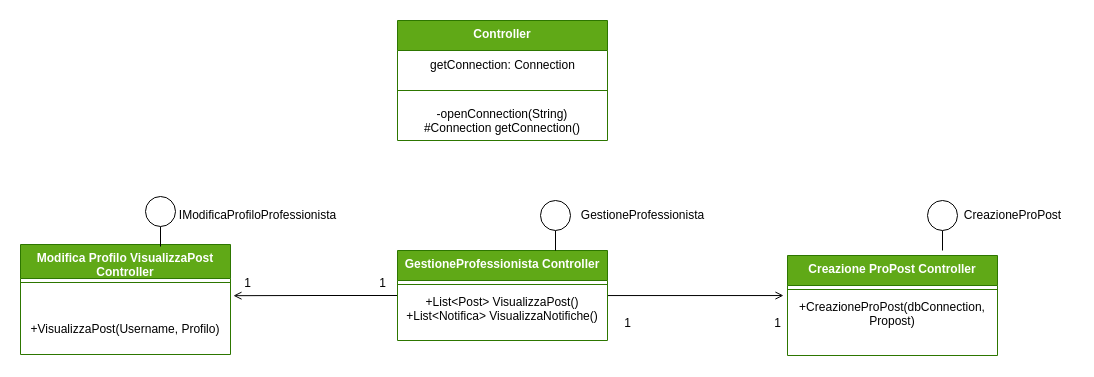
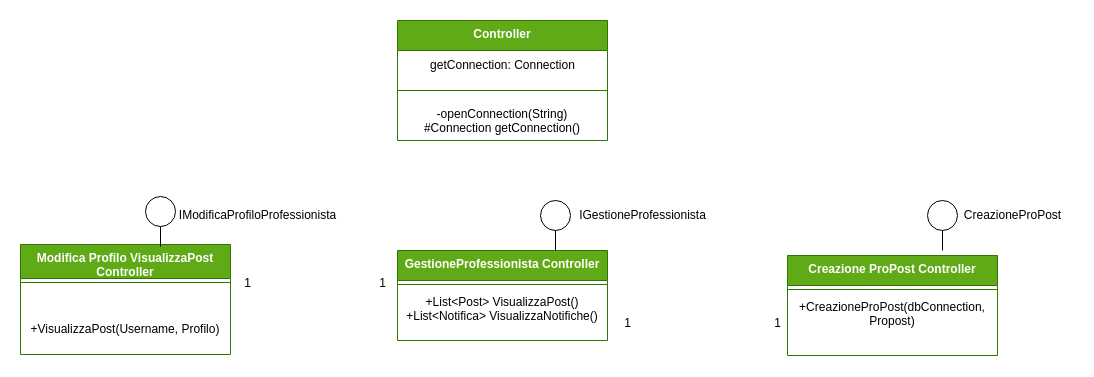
- <mxCell id="23" value="GestioneProfessionista" style="text;html=1;align=center;verticalAlign=middle;resizable=0;points=[];autosize=1;strokeColor=none;fillColor=none;" parent="1" vertex="1"><mxGeometry x="567" y="200" width="150" height="30" as="geometry" /></mxCell>
+ <mxCell id="23" value="IGestioneProfessionista" style="text;html=1;align=center;verticalAlign=middle;resizable=0;points=[];autosize=1;strokeColor=none;fillColor=none;" parent="1" vertex="1"><mxGeometry x="567" y="200" width="150" height="30" as="geometry" /></mxCell>
- <mxCell id="3" style="edgeStyle=orthogonalEdgeStyle;rounded=0;orthogonalLoop=1;jettySize=auto;html=1;entryX=1.014;entryY=0.135;entryDx=0;entryDy=0;entryPerimeter=0;endArrow=open;endFill=0;" parent="1" source="4" target="9" edge="1"><mxGeometry relative="1" as="geometry" /></mxCell>
- <mxCell id="2" style="edgeStyle=orthogonalEdgeStyle;rounded=0;orthogonalLoop=1;jettySize=auto;html=1;entryX=-0.019;entryY=0.033;entryDx=0;entryDy=0;entryPerimeter=0;endArrow=open;endFill=0;" parent="1" source="4" target="12" edge="1"><mxGeometry relative="1" as="geometry" /></mxCell>
